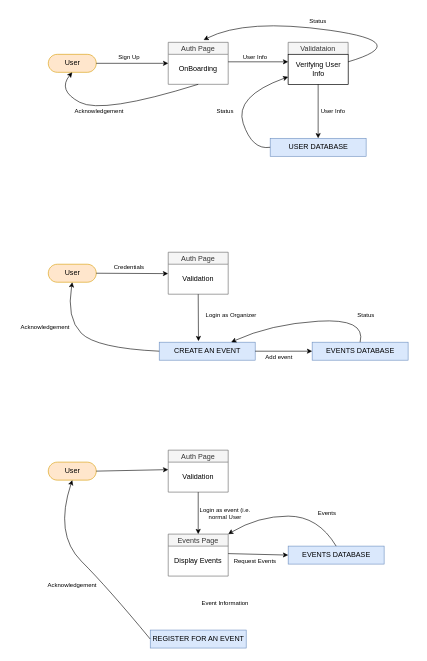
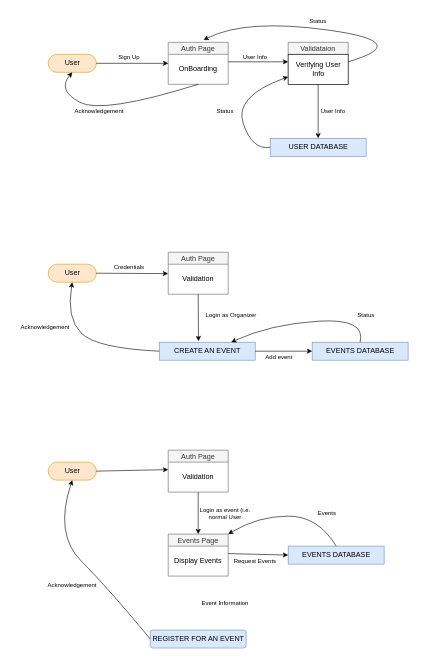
- <mxCell id="37" value="REGISTER FOR AN EVENT" style="html=1;dashed=0;whitespace=wrap;fillColor=#dae8fc;strokeColor=#6c8ebf;" vertex="1" parent="1"><mxGeometry x="250" y="1050" width="160" height="30" as="geometry" /></mxCell>
+ <mxCell id="37" value="REGISTER FOR AN EVENT" style="html=1;dashed=0;whitespace=wrap;fillColor=#dae8fc;strokeColor=#6c8ebf;rounded=1;" vertex="1" parent="1"><mxGeometry x="250" y="1050" width="160" height="30" as="geometry" /></mxCell>
